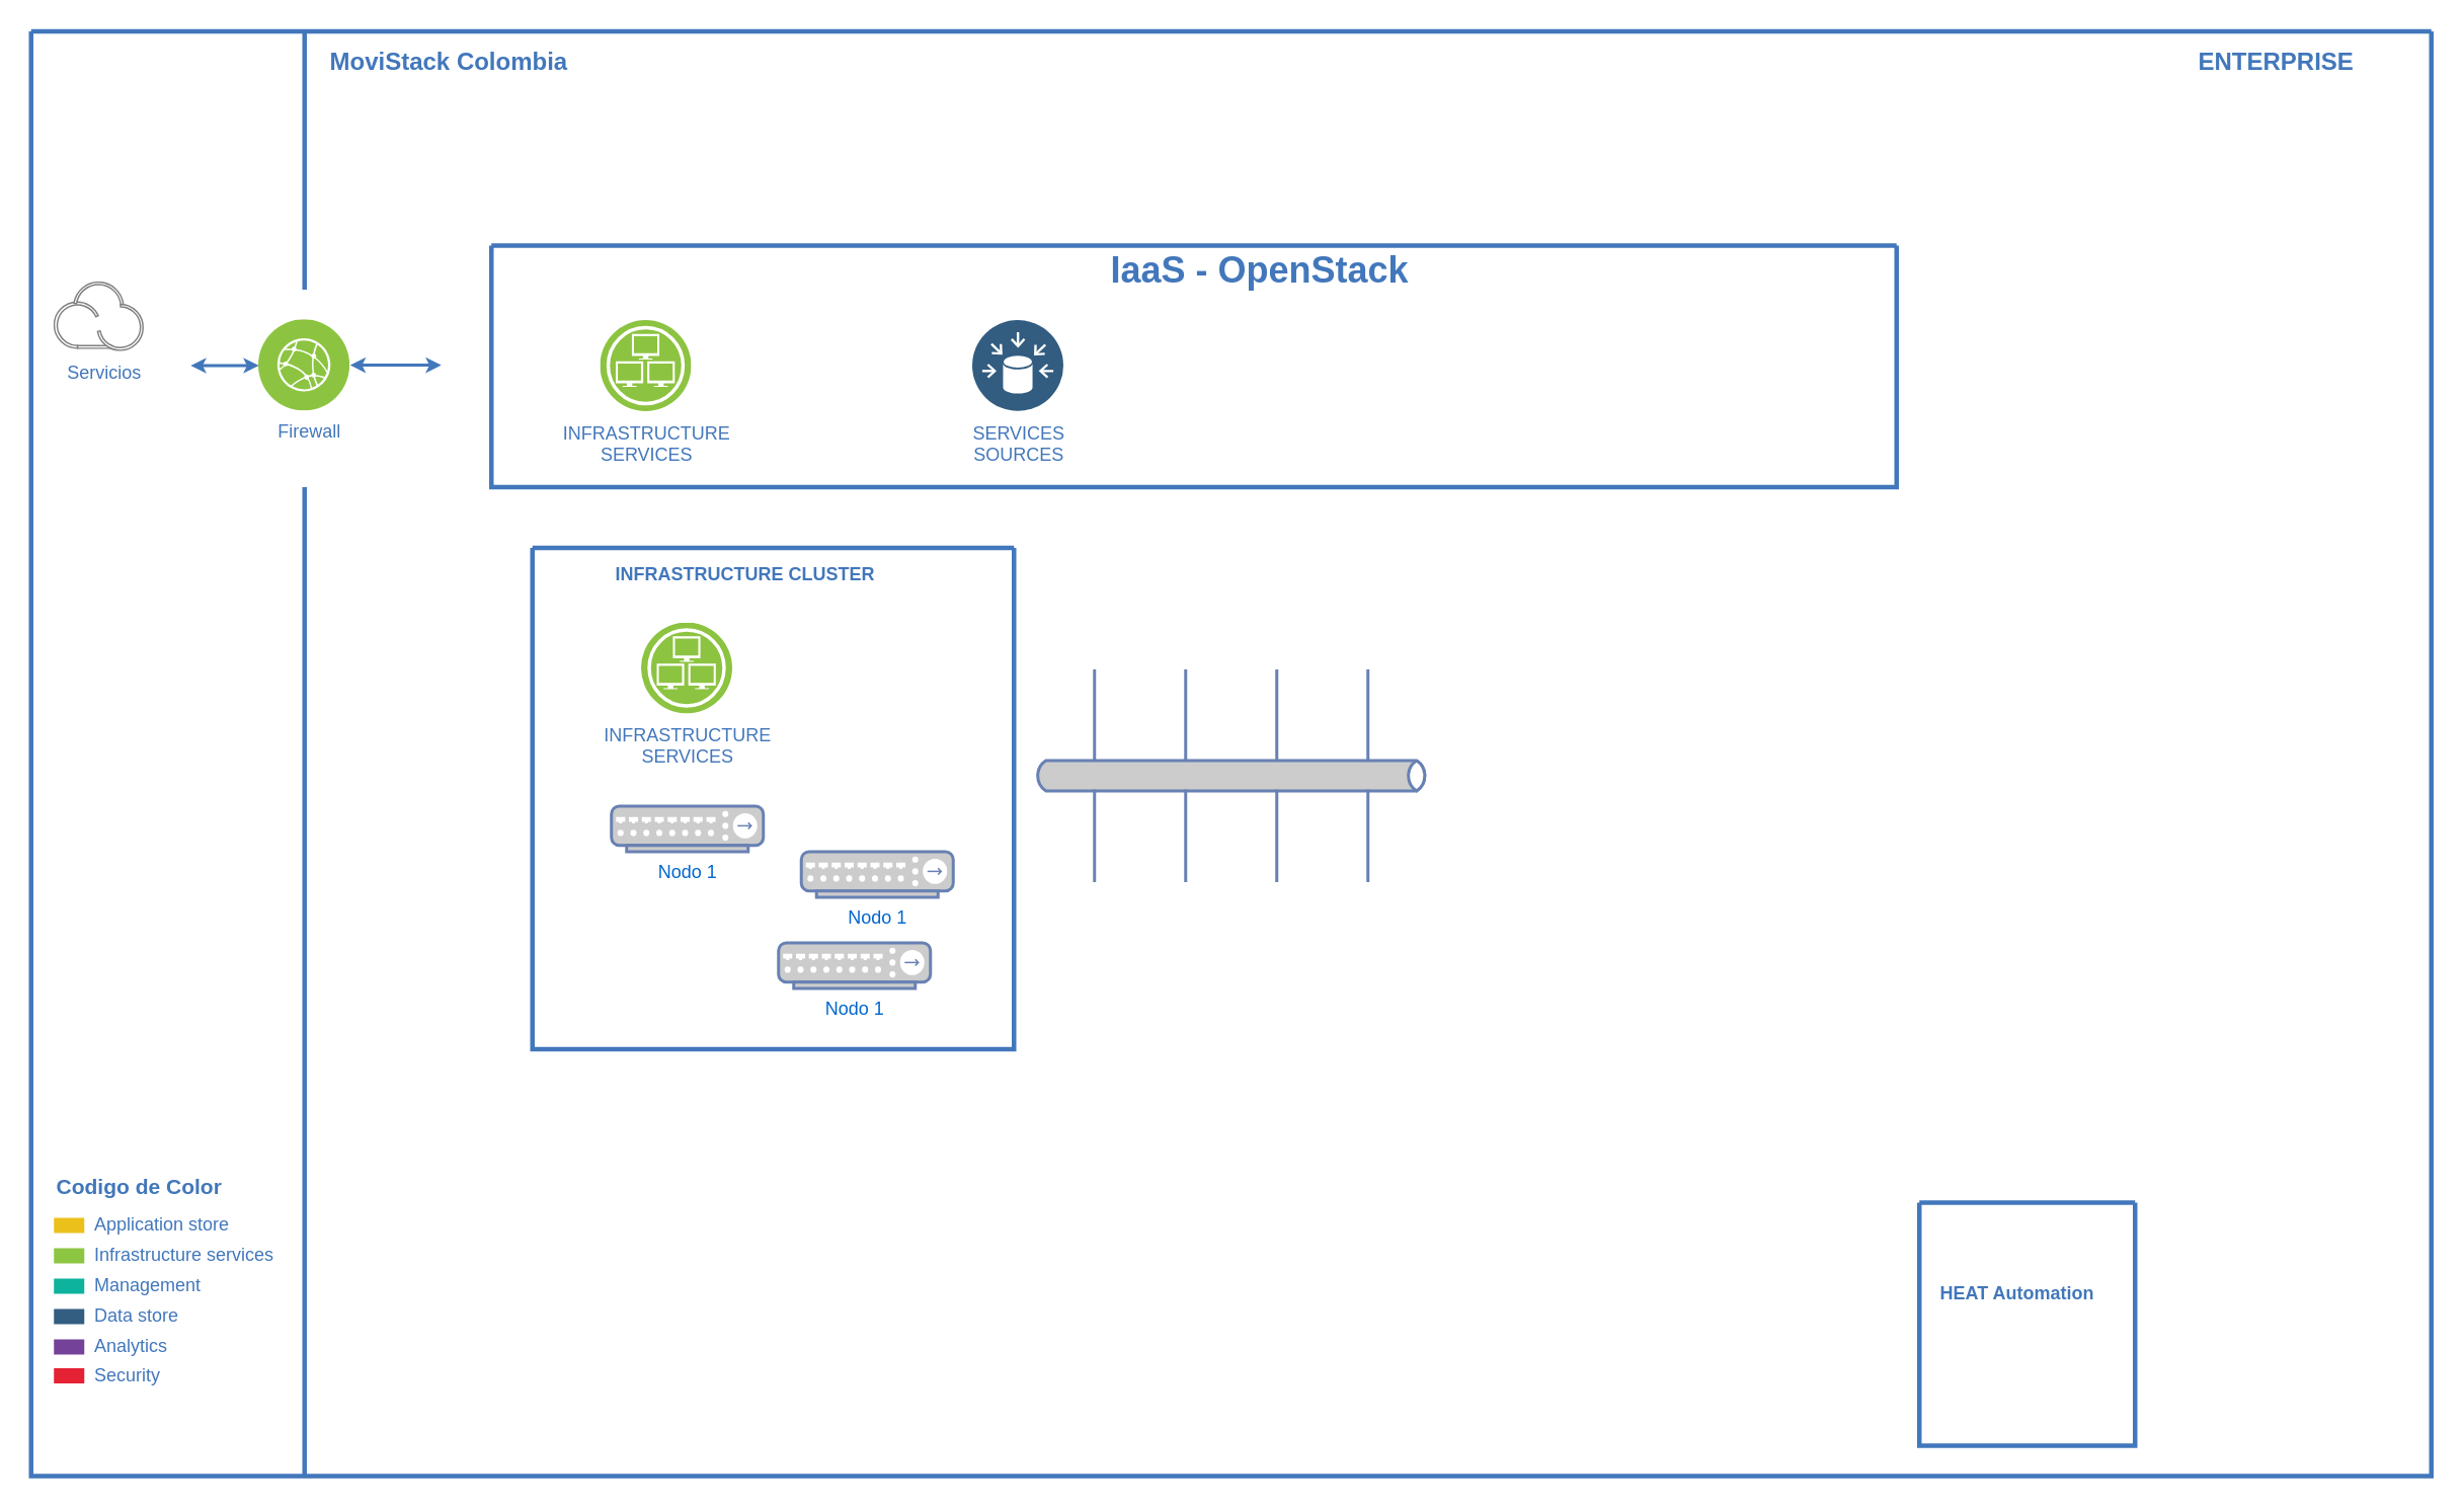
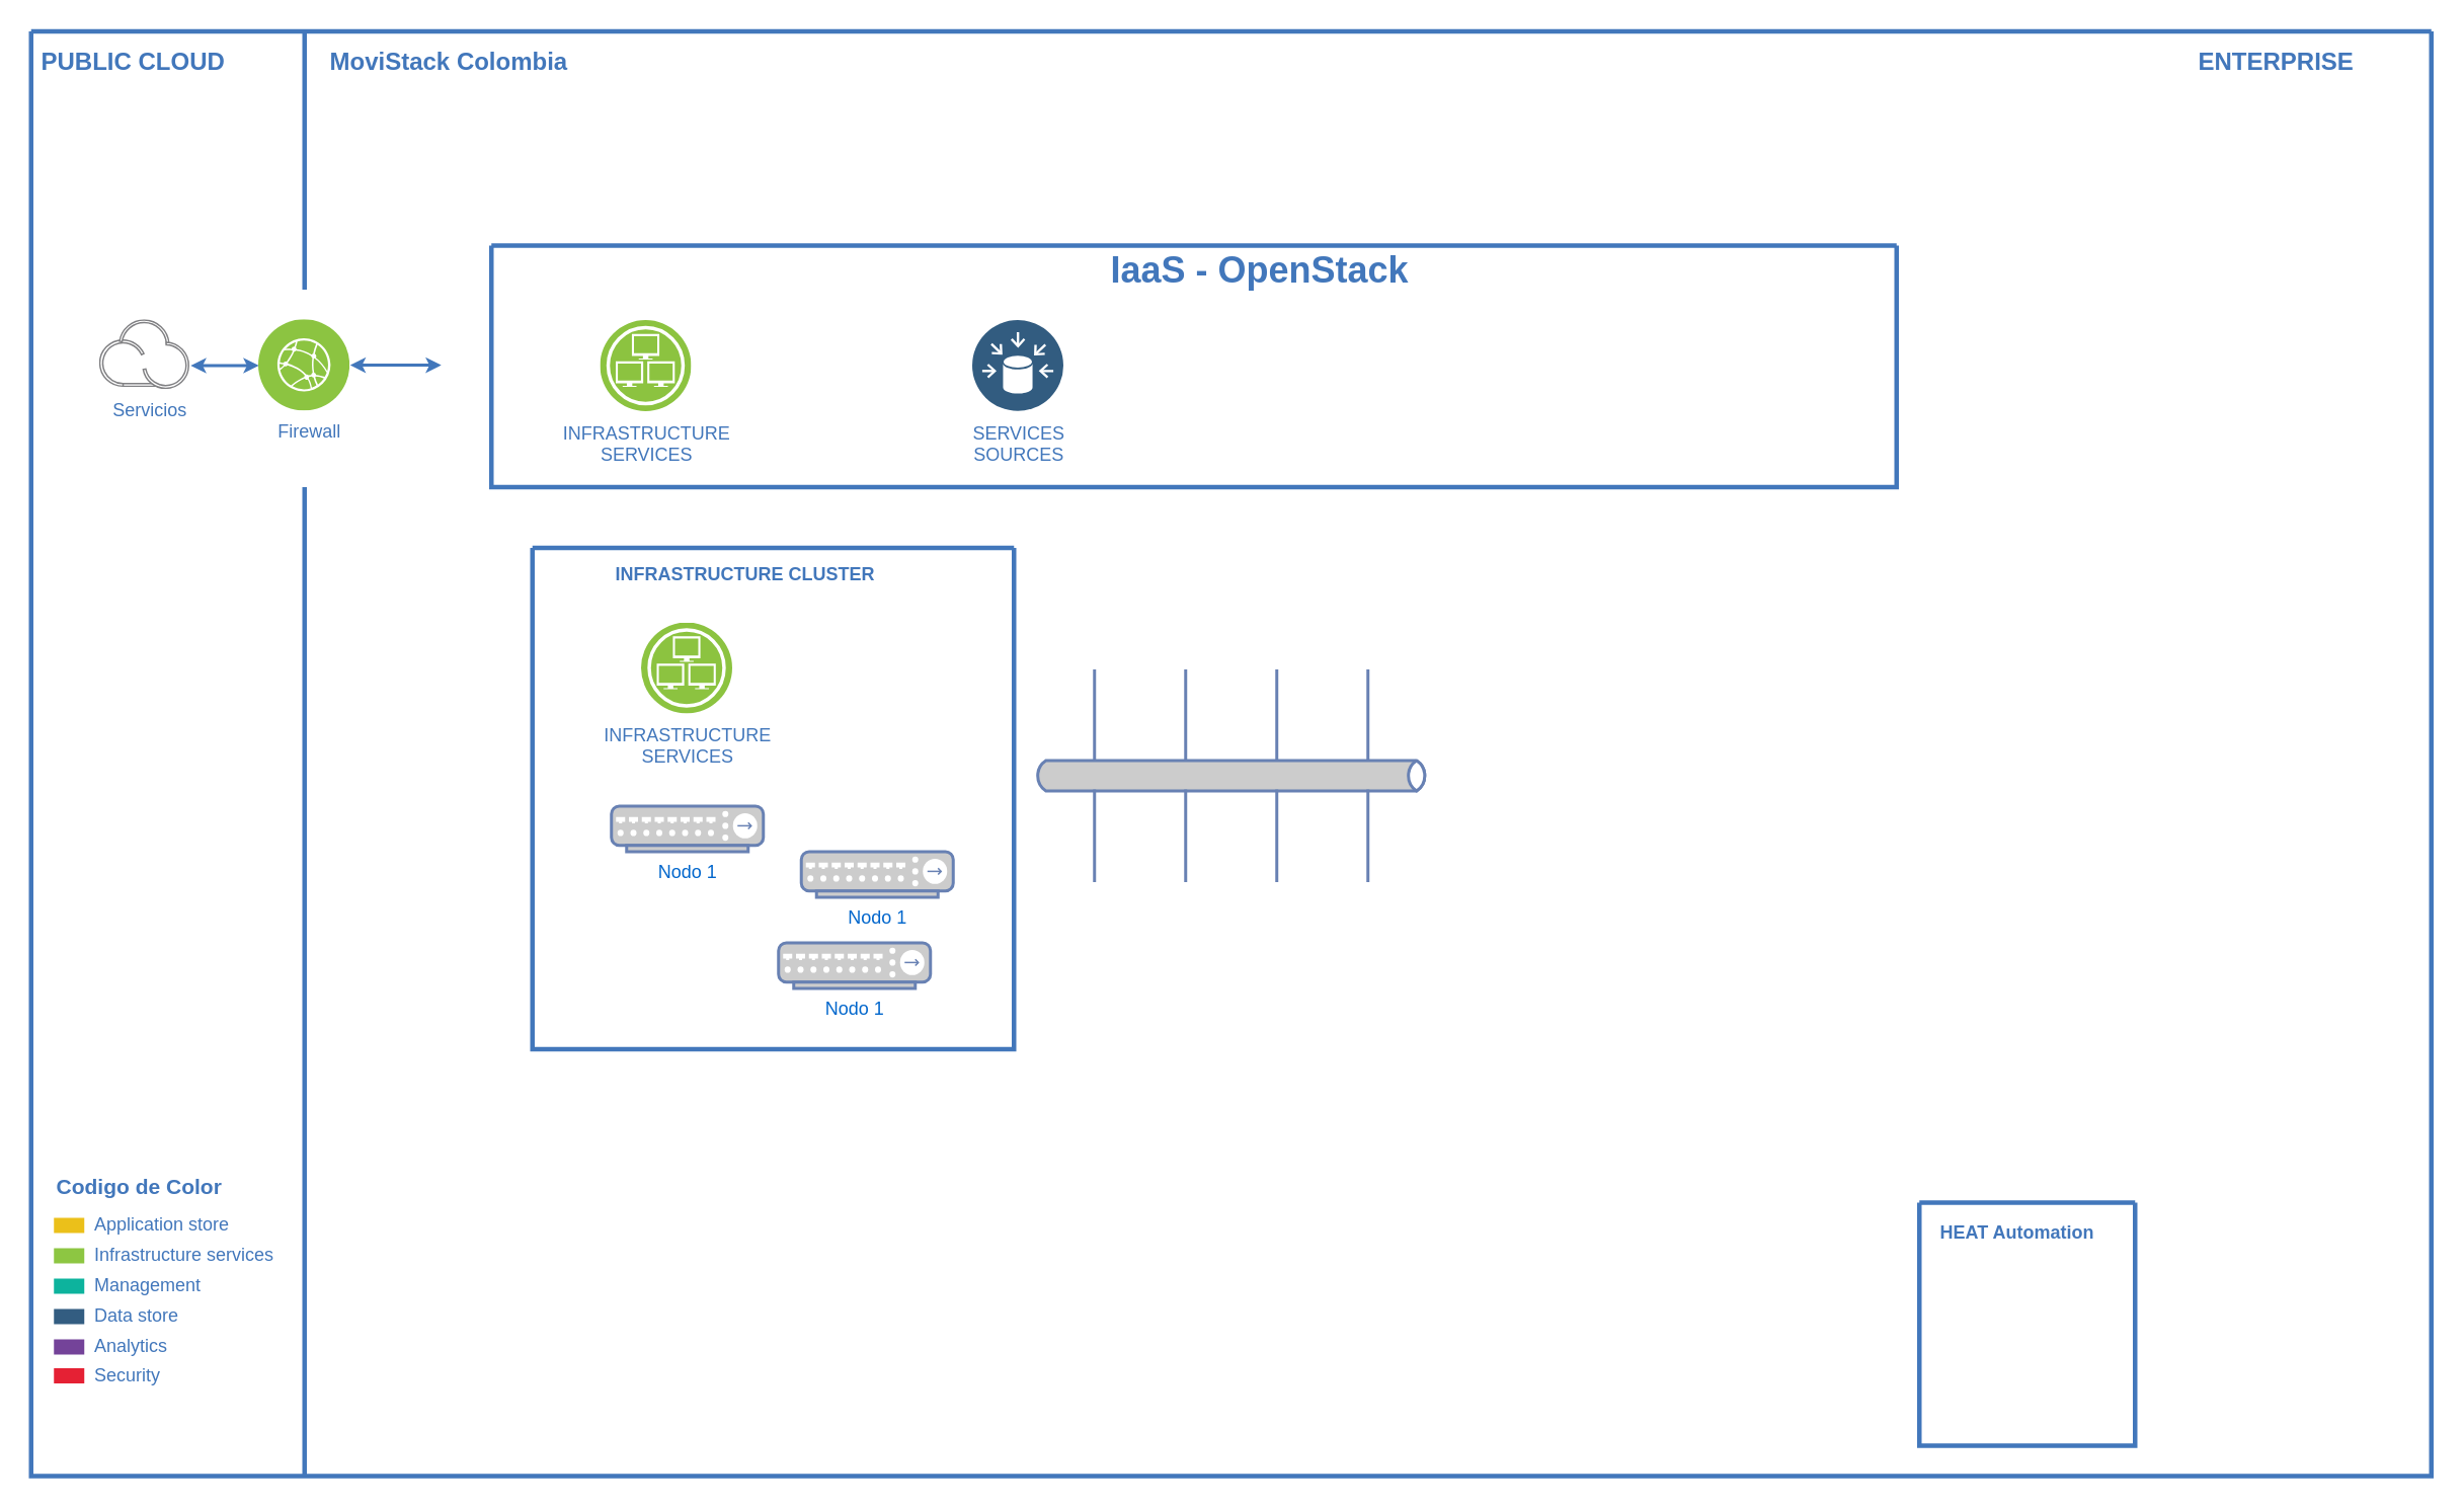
+ <mxCell id="3" value="PUBLIC CLOUD" style="text;html=1;align=left;verticalAlign=middle;fontColor=#4277BB;shadow=0;dashed=0;strokeColor=none;fillColor=none;labelBackgroundColor=none;fontStyle=1;fontSize=16;spacingLeft=5;" parent="2" vertex="1"><mxGeometry y="10" width="150" height="20" as="geometry" /></mxCell>
- <mxCell id="17" value="&lt;div&gt;Servicios&lt;/div&gt;" style="aspect=fixed;perimeter=ellipsePerimeter;html=1;align=center;shadow=0;image;image=img/lib/ibm/miscellaneous/ibm_public_cloud.svg;labelBackgroundColor=none;strokeColor=none;strokeWidth=2;fillColor=#808080;gradientColor=none;fontSize=12;fontColor=#4277BB;rounded=0;verticalAlign=top;spacingLeft=5;labelPosition=center;verticalLabelPosition=bottom;" parent="2" vertex="1"><mxGeometry x="15" y="165" width="60" height="46" as="geometry" /></mxCell>
+ <mxCell id="17" value="&lt;div&gt;Servicios&lt;/div&gt;" style="aspect=fixed;perimeter=ellipsePerimeter;html=1;align=center;shadow=0;image;image=img/lib/ibm/miscellaneous/ibm_public_cloud.svg;labelBackgroundColor=none;strokeColor=none;strokeWidth=2;fillColor=#808080;gradientColor=none;fontSize=12;fontColor=#4277BB;rounded=0;verticalAlign=top;spacingLeft=5;labelPosition=center;verticalLabelPosition=bottom;" parent="2" vertex="1"><mxGeometry x="45" y="190" width="60" height="46" as="geometry" /></mxCell>
- <mxCell id="21" value="HEAT Automation" style="text;html=1;align=left;verticalAlign=middle;fontColor=#4277BB;shadow=0;dashed=0;strokeColor=none;fillColor=none;labelBackgroundColor=none;fontStyle=1;fontSize=12;spacingLeft=5;" parent="20" vertex="1"><mxGeometry x="7" y="50" width="123" height="20" as="geometry" /></mxCell>
+ <mxCell id="21" value="HEAT Automation" style="text;html=1;align=left;verticalAlign=middle;fontColor=#4277BB;shadow=0;dashed=0;strokeColor=none;fillColor=none;labelBackgroundColor=none;fontStyle=1;fontSize=12;spacingLeft=5;" parent="20" vertex="1"><mxGeometry x="7" y="10" width="123" height="20" as="geometry" /></mxCell>
